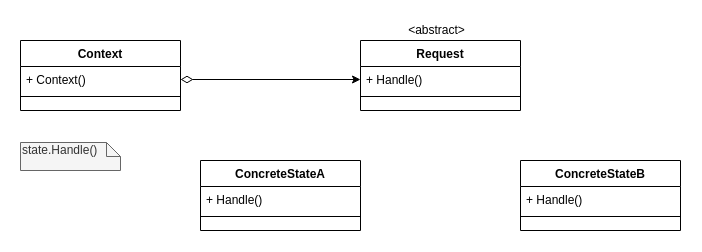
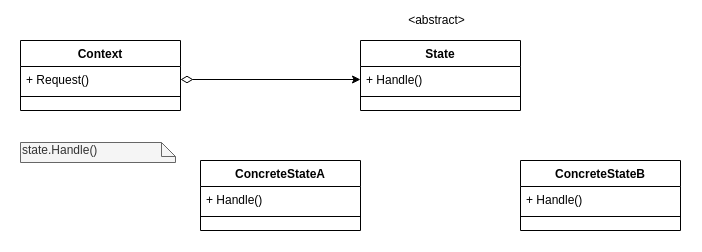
- <mxCell id="16" value="&amp;lt;abstract&amp;gt;" style="text;html=1;align=center;verticalAlign=middle;resizable=0;points=[];autosize=1;" vertex="1" parent="1"><mxGeometry x="401" y="20" width="70" height="20" as="geometry" /></mxCell>
+ <mxCell id="16" value="&amp;lt;abstract&amp;gt;" style="text;html=1;align=center;verticalAlign=middle;resizable=0;points=[];autosize=1;" vertex="1" parent="1"><mxGeometry x="401" y="10" width="70" height="20" as="geometry" /></mxCell>
- <mxCell id="10" value="Request" style="swimlane;fontStyle=1;align=center;verticalAlign=top;childLayout=stackLayout;horizontal=1;startSize=26;horizontalStack=0;resizeParent=1;resizeLast=0;collapsible=1;marginBottom=0;rounded=0;shadow=0;strokeWidth=1;" vertex="1" parent="1" treatAsSingle="0"><mxGeometry x="360" y="40" width="160" height="70" as="geometry"><mxRectangle x="340" y="380" width="170" height="26" as="alternateBounds" /></mxGeometry></mxCell>
+ <mxCell id="10" value="State" style="swimlane;fontStyle=1;align=center;verticalAlign=top;childLayout=stackLayout;horizontal=1;startSize=26;horizontalStack=0;resizeParent=1;resizeLast=0;collapsible=1;marginBottom=0;rounded=0;shadow=0;strokeWidth=1;" vertex="1" parent="1" treatAsSingle="0"><mxGeometry x="360" y="40" width="160" height="70" as="geometry"><mxRectangle x="340" y="380" width="170" height="26" as="alternateBounds" /></mxGeometry></mxCell>
- <mxCell id="5" value="+ Context()" style="text;align=left;verticalAlign=top;spacingLeft=4;spacingRight=4;overflow=hidden;rotatable=0;points=[[0,0.5],[1,0.5]];portConstraint=eastwest;" vertex="1" parent="4"><mxGeometry y="26" width="160" height="26" as="geometry" /></mxCell>
+ <mxCell id="5" value="+ Request()" style="text;align=left;verticalAlign=top;spacingLeft=4;spacingRight=4;overflow=hidden;rotatable=0;points=[[0,0.5],[1,0.5]];portConstraint=eastwest;" vertex="1" parent="4"><mxGeometry y="26" width="160" height="26" as="geometry" /></mxCell>
- <mxCell id="3" value="state.Handle()" style="shape=note;whiteSpace=wrap;html=1;size=14;verticalAlign=top;align=left;spacingTop=-6;fillColor=#f5f5f5;strokeColor=#666666;fontColor=#333333;" vertex="1" parent="1"><mxGeometry x="20" y="142" width="100" height="28" as="geometry" /></mxCell>
+ <mxCell id="3" value="state.Handle()" style="shape=note;whiteSpace=wrap;html=1;size=14;verticalAlign=top;align=left;spacingTop=-6;fillColor=#f5f5f5;strokeColor=#666666;fontColor=#333333;" vertex="1" parent="1"><mxGeometry x="20" y="142" width="155" height="20" as="geometry" /></mxCell>
